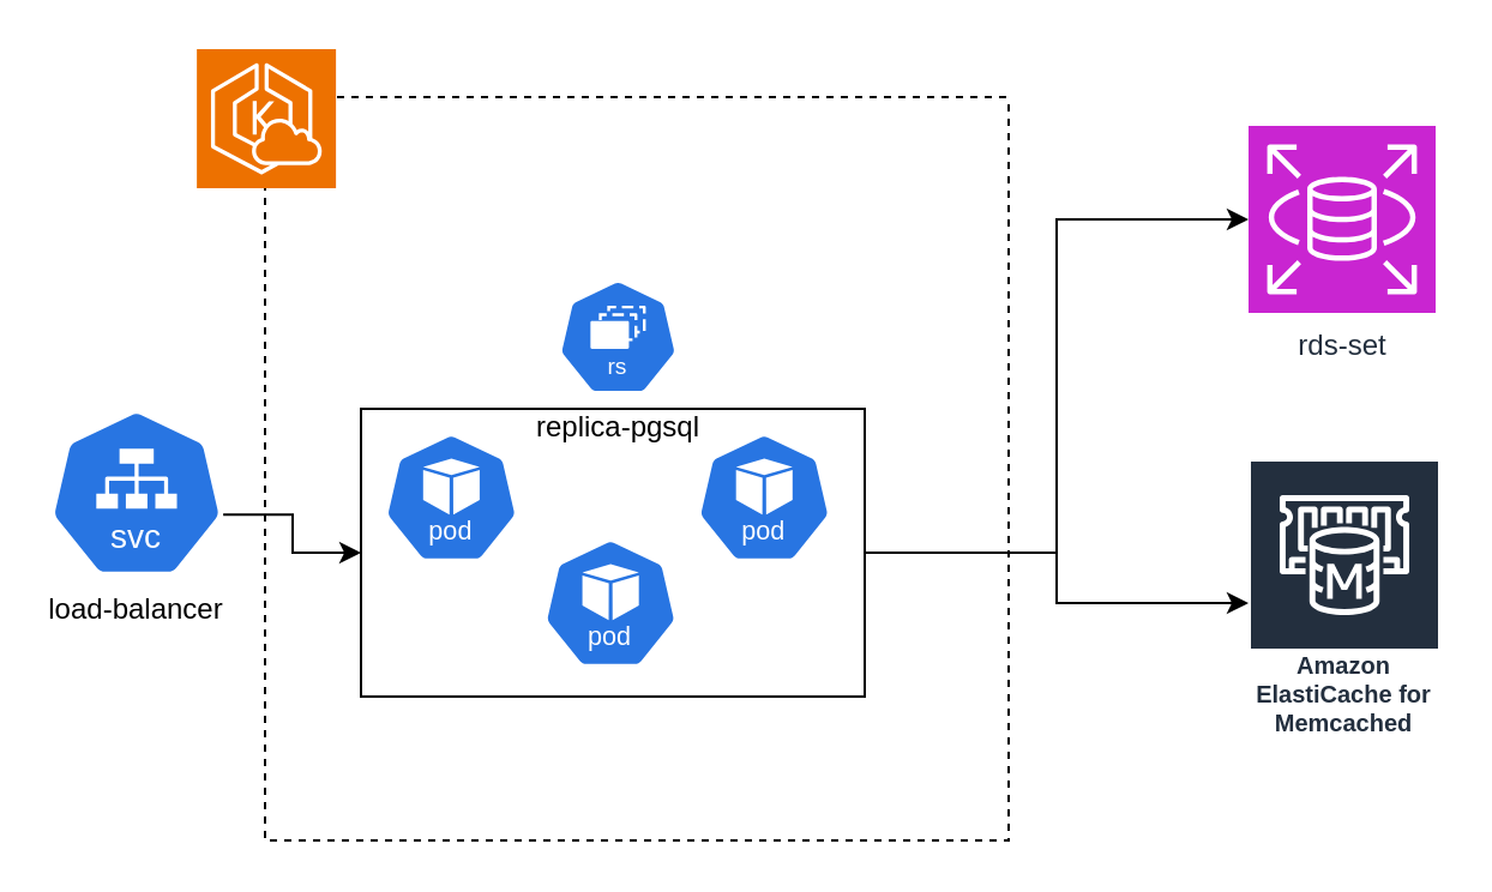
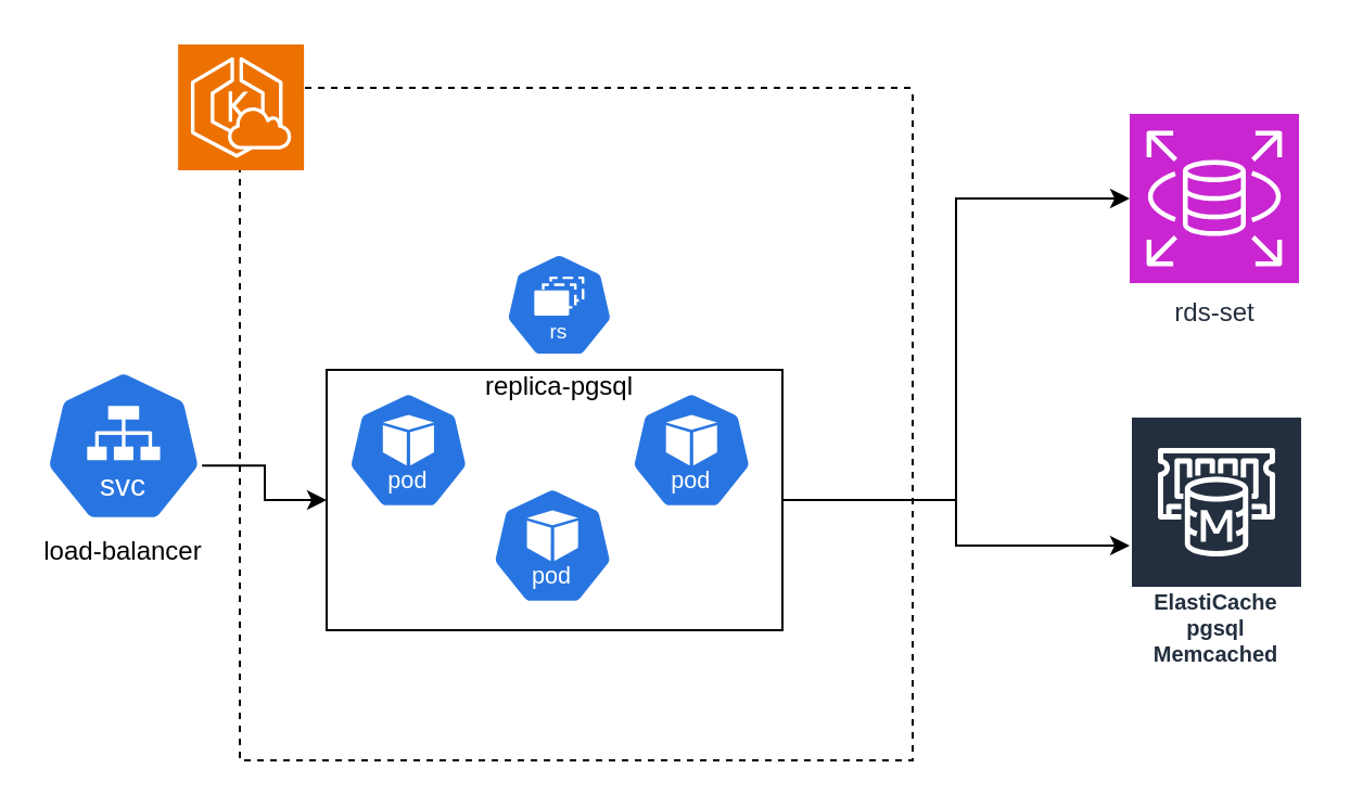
- <mxCell id="12" value="Amazon ElastiCache for Memcached" style="sketch=0;outlineConnect=0;fontColor=#232F3E;gradientColor=none;strokeColor=#ffffff;fillColor=#232F3E;dashed=0;verticalLabelPosition=middle;verticalAlign=bottom;align=center;html=1;whiteSpace=wrap;fontSize=10;fontStyle=1;spacing=3;shape=mxgraph.aws4.productIcon;prIcon=mxgraph.aws4.elasticache_for_memcached;" vertex="1" parent="1"><mxGeometry x="520" y="191" width="80" height="120" as="geometry" /></mxCell>
+ <mxCell id="12" value="Amazon ElastiCache pgsql Memcached" style="sketch=0;outlineConnect=0;fontColor=#232F3E;gradientColor=none;strokeColor=#ffffff;fillColor=#232F3E;dashed=0;verticalLabelPosition=middle;verticalAlign=bottom;align=center;html=1;whiteSpace=wrap;fontSize=10;fontStyle=1;spacing=3;shape=mxgraph.aws4.productIcon;prIcon=mxgraph.aws4.elasticache_for_memcached;" vertex="1" parent="1"><mxGeometry x="520" y="191" width="80" height="120" as="geometry" /></mxCell>
